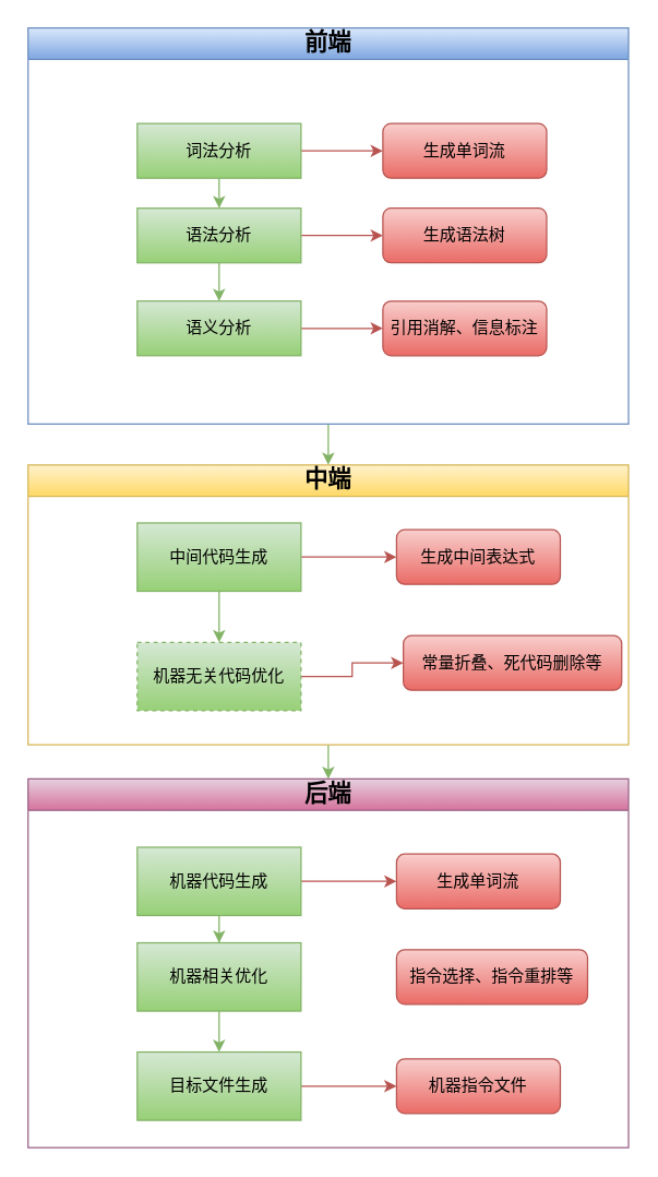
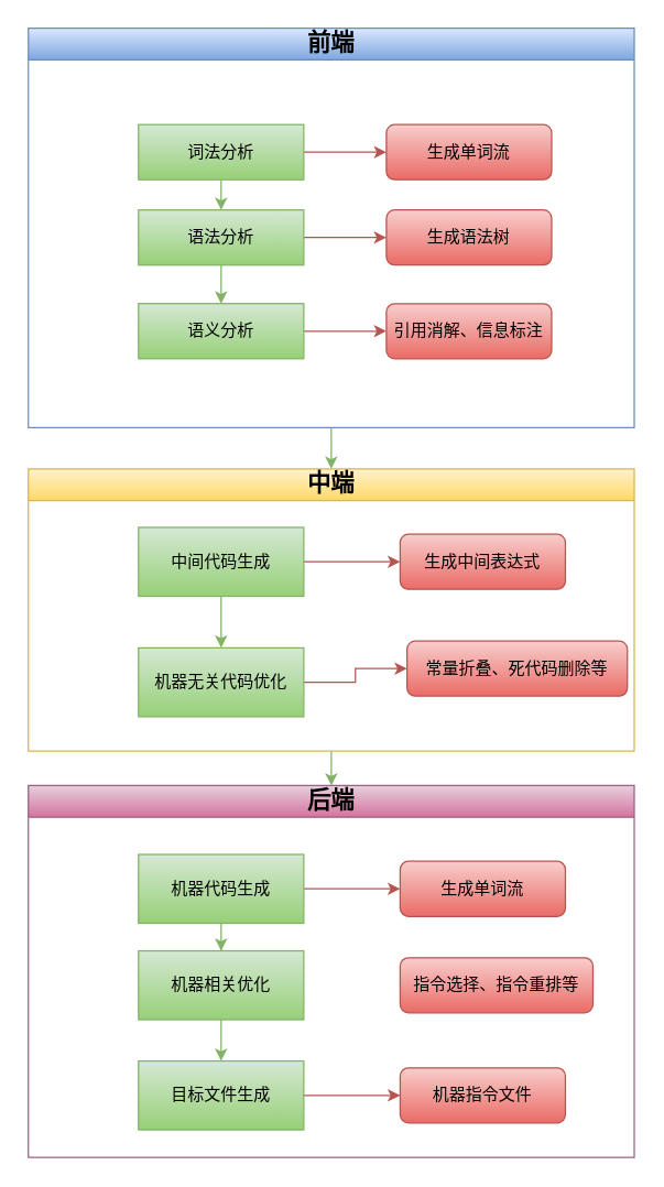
- <mxCell id="21" value="机器无关代码优化" style="rounded=0;whiteSpace=wrap;html=1;fillColor=#d5e8d4;strokeColor=#82b366;gradientColor=#97d077;dashed=1;" parent="16" vertex="1"><mxGeometry x="80" y="130" width="120" height="50" as="geometry" /></mxCell>
+ <mxCell id="21" value="机器无关代码优化" style="rounded=0;whiteSpace=wrap;html=1;fillColor=#d5e8d4;strokeColor=#82b366;gradientColor=#97d077;" parent="16" vertex="1"><mxGeometry x="80" y="130" width="120" height="50" as="geometry" /></mxCell>
